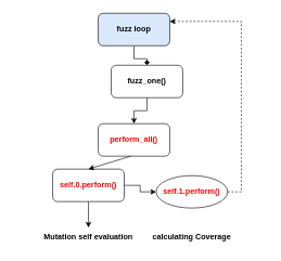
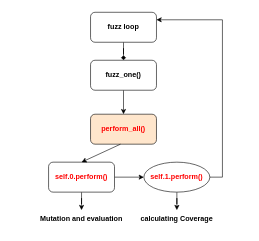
- <mxCell id="3" value="&lt;b&gt;fuzz loop&lt;/b&gt;" style="rounded=1;whiteSpace=wrap;html=1;fillColor=#dae8fc;" vertex="1" parent="1"><mxGeometry x="150" y="20" width="110" height="50" as="geometry" /></mxCell>
+ <mxCell id="3" value="&lt;b&gt;fuzz loop&lt;/b&gt;" style="rounded=1;whiteSpace=wrap;html=1;" vertex="1" parent="1"><mxGeometry x="150" y="20" width="110" height="50" as="geometry" /></mxCell>
- <mxCell id="11" style="edgeStyle=orthogonalEdgeStyle;rounded=0;orthogonalLoop=1;jettySize=auto;html=1;entryX=1;entryY=0.25;entryDx=0;entryDy=0;dashed=1;" edge="1" parent="1" source="12" target="3"><mxGeometry relative="1" as="geometry"><Array as="points"><mxPoint x="370" y="295" /><mxPoint x="370" y="33" /></Array></mxGeometry></mxCell>
+ <mxCell id="11" style="edgeStyle=orthogonalEdgeStyle;rounded=0;orthogonalLoop=1;jettySize=auto;html=1;entryX=1;entryY=0.25;entryDx=0;entryDy=0;" edge="1" parent="1" source="12" target="3"><mxGeometry relative="1" as="geometry"><Array as="points"><mxPoint x="370" y="295" /><mxPoint x="370" y="33" /></Array></mxGeometry></mxCell>
- <mxCell id="5" value="&lt;b&gt;fuzz_one()&lt;/b&gt;" style="rounded=1;whiteSpace=wrap;html=1;" vertex="1" parent="1"><mxGeometry x="170" y="100" width="110" height="50" as="geometry" /></mxCell>
+ <mxCell id="5" value="&lt;b&gt;fuzz_one()&lt;/b&gt;" style="rounded=1;whiteSpace=wrap;html=1;" vertex="1" parent="1"><mxGeometry x="150" y="100" width="110" height="50" as="geometry" /></mxCell>
- <mxCell id="6" value="&lt;b&gt;&lt;font color=&quot;#ff0000&quot;&gt;perform_all()&lt;/font&gt;&lt;/b&gt;" style="rounded=1;whiteSpace=wrap;html=1;" vertex="1" parent="1"><mxGeometry x="150" y="190" width="110" height="50" as="geometry" /></mxCell>
+ <mxCell id="6" value="&lt;b&gt;&lt;font color=&quot;#ff0000&quot;&gt;perform_all()&lt;/font&gt;&lt;/b&gt;" style="rounded=1;whiteSpace=wrap;html=1;fillColor=#ffe6cc;" vertex="1" parent="1"><mxGeometry x="150" y="190" width="110" height="50" as="geometry" /></mxCell>
- <mxCell id="9" value="&lt;b&gt;&lt;font color=&quot;#ff0000&quot;&gt;self.0.perform()&lt;/font&gt;&lt;/b&gt;" style="rounded=1;whiteSpace=wrap;html=1;" vertex="1" parent="1"><mxGeometry x="80" y="260" width="110" height="50" as="geometry" /></mxCell>
+ <mxCell id="9" value="&lt;b&gt;&lt;font color=&quot;#ff0000&quot;&gt;self.0.perform()&lt;/font&gt;&lt;/b&gt;" style="rounded=1;whiteSpace=wrap;html=1;" vertex="1" parent="1"><mxGeometry x="80" y="270" width="110" height="50" as="geometry" /></mxCell>
+ <mxCell id="10" value="" style="edgeStyle=orthogonalEdgeStyle;rounded=0;orthogonalLoop=1;jettySize=auto;html=1;" edge="1" parent="1" source="12" target="15"><mxGeometry relative="1" as="geometry" /></mxCell>
- <mxCell id="14" value="&lt;b&gt;Mutation self evaluation&lt;/b&gt;" style="text;html=1;align=center;verticalAlign=middle;whiteSpace=wrap;rounded=0;" vertex="1" parent="1"><mxGeometry x="20" y="350" width="230" height="30" as="geometry" /></mxCell>
+ <mxCell id="14" value="&lt;b&gt;Mutation and evaluation&lt;/b&gt;" style="text;html=1;align=center;verticalAlign=middle;whiteSpace=wrap;rounded=0;" vertex="1" parent="1"><mxGeometry x="20" y="350" width="230" height="30" as="geometry" /></mxCell>
